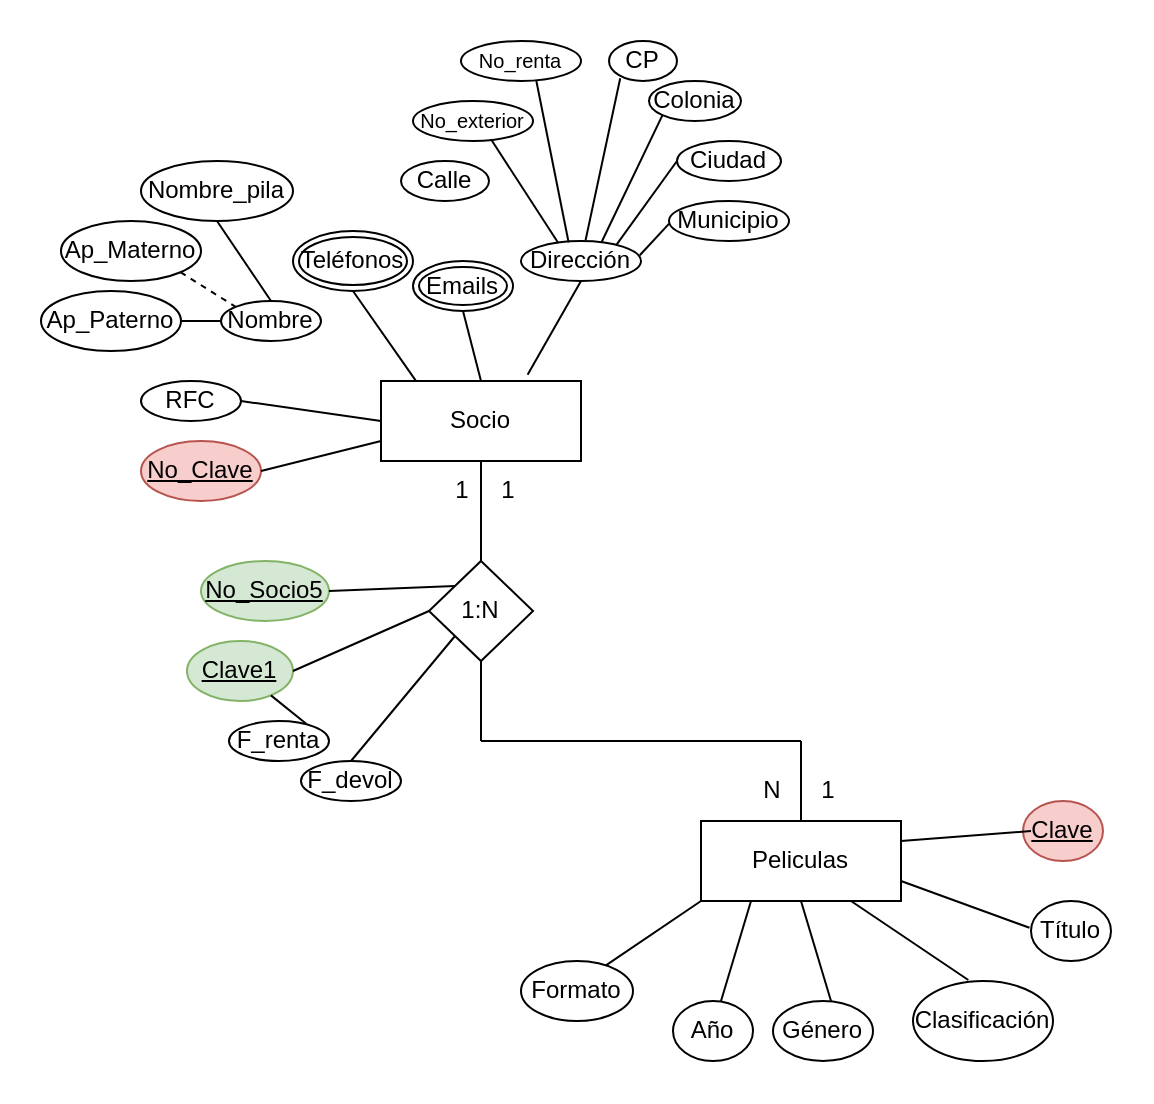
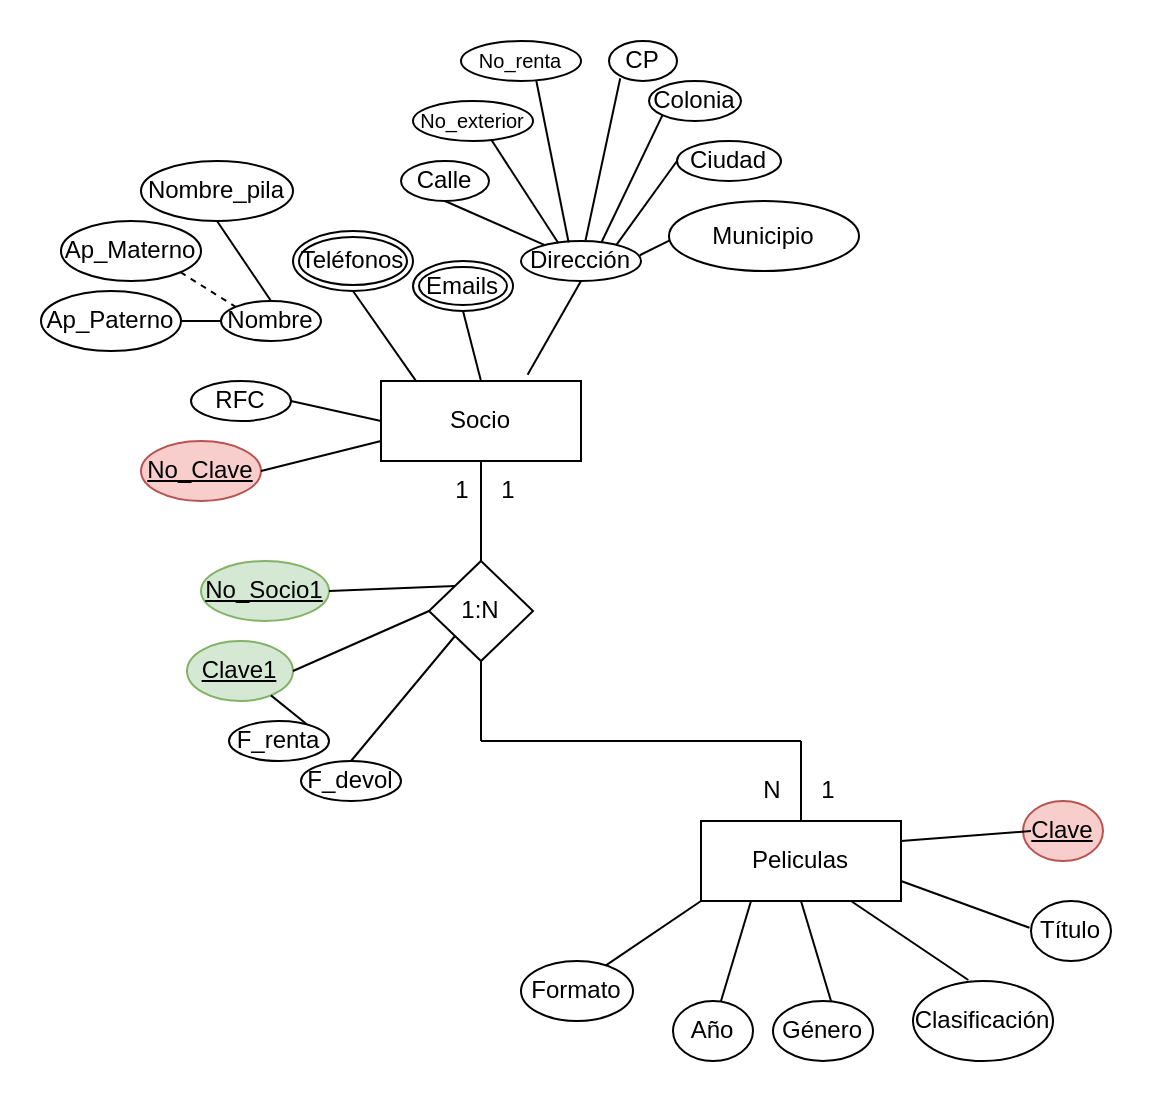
- <mxCell id="27" value="Municipio" style="ellipse;whiteSpace=wrap;html=1;align=center;" vertex="1" parent="1"><mxGeometry x="334" y="100" width="60" height="20" as="geometry" /></mxCell>
+ <mxCell id="27" value="Municipio" style="ellipse;whiteSpace=wrap;html=1;align=center;" vertex="1" parent="1"><mxGeometry x="334" y="100" width="95" height="35" as="geometry" /></mxCell>
+ <mxCell id="28" value="" style="endArrow=none;html=1;rounded=0;exitX=0.5;exitY=1;exitDx=0;exitDy=0;" edge="1" parent="1" source="21" target="19"><mxGeometry relative="1" as="geometry"><mxPoint x="250" y="100" as="sourcePoint" /><mxPoint x="410" y="100" as="targetPoint" /></mxGeometry></mxCell>
- <mxCell id="6" value="RFC" style="ellipse;whiteSpace=wrap;html=1;align=center;" vertex="1" parent="1"><mxGeometry x="70" y="190" width="50" height="20" as="geometry" /></mxCell>
+ <mxCell id="6" value="RFC" style="ellipse;whiteSpace=wrap;html=1;align=center;" vertex="1" parent="1"><mxGeometry x="95" y="190" width="50" height="20" as="geometry" /></mxCell>
- <mxCell id="56" value="No_Socio5" style="ellipse;whiteSpace=wrap;html=1;align=center;fontStyle=4;fillColor=#d5e8d4;strokeColor=#82b366;" vertex="1" parent="1"><mxGeometry x="100" y="280" width="64" height="30" as="geometry" /></mxCell>
+ <mxCell id="56" value="No_Socio1" style="ellipse;whiteSpace=wrap;html=1;align=center;fontStyle=4;fillColor=#d5e8d4;strokeColor=#82b366;" vertex="1" parent="1"><mxGeometry x="100" y="280" width="64" height="30" as="geometry" /></mxCell>
